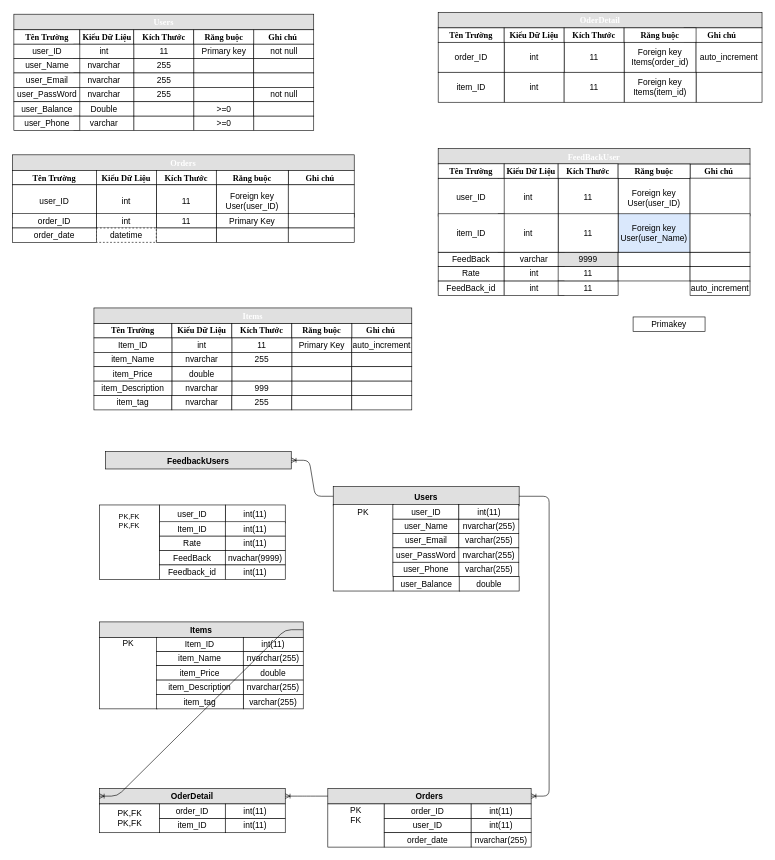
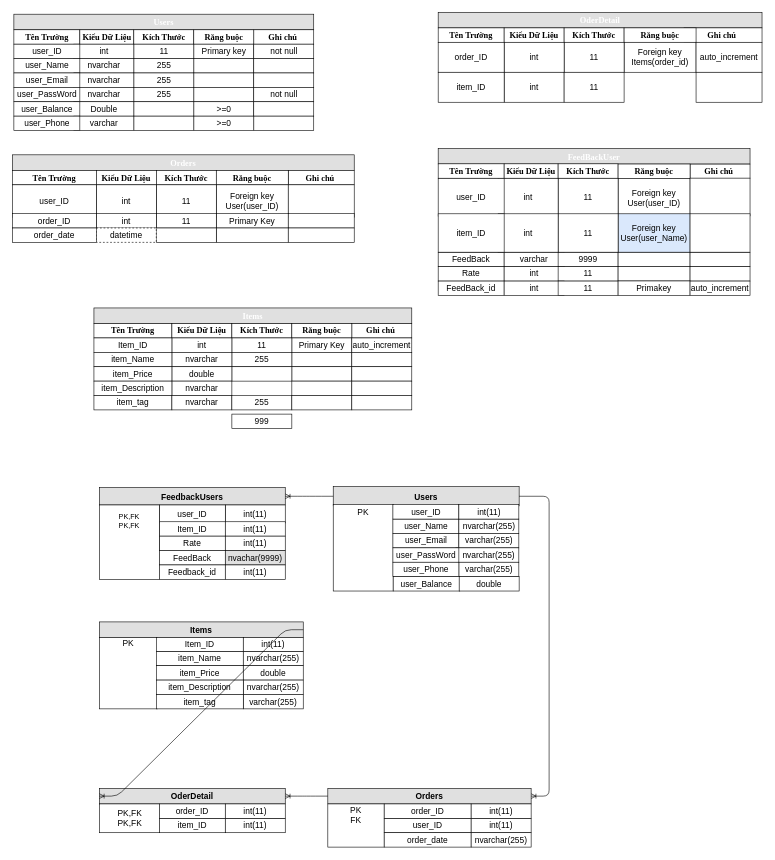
- <mxCell id="102" value="Foreign key Items(item_id)" style="strokeWidth=1;whiteSpace=wrap;html=1;align=center;fontSize=14;" parent="1" vertex="1"><mxGeometry x="1040" y="120" width="120" height="50" as="geometry" /></mxCell>
- <mxCell id="35" value="9999" style="strokeWidth=1;whiteSpace=wrap;html=1;align=center;fontSize=14;fillColor=#e0e0e0;" parent="1" vertex="1"><mxGeometry x="930" y="420.167" width="100" height="24" as="geometry" /></mxCell>
+ <mxCell id="35" value="9999" style="strokeWidth=1;whiteSpace=wrap;html=1;align=center;fontSize=14;" parent="1" vertex="1"><mxGeometry x="930" y="420.167" width="100" height="24" as="geometry" /></mxCell>
- <mxCell id="193" value="Primakey" style="strokeWidth=1;whiteSpace=wrap;html=1;align=center;fontSize=14;" vertex="1" parent="1"><mxGeometry x="1055" y="528" width="120" height="24" as="geometry" /></mxCell>
+ <mxCell id="193" value="Primakey" style="strokeWidth=1;whiteSpace=wrap;html=1;align=center;fontSize=14;" vertex="1" parent="1"><mxGeometry x="1030" y="468" width="120" height="24" as="geometry" /></mxCell>
- <mxCell id="92" value="999" style="strokeWidth=1;whiteSpace=wrap;html=1;align=center;fontSize=14;" parent="1" vertex="1"><mxGeometry x="386" y="635" width="100" height="24" as="geometry" /></mxCell>
+ <mxCell id="92" value="999" style="strokeWidth=1;whiteSpace=wrap;html=1;align=center;fontSize=14;" parent="1" vertex="1"><mxGeometry x="386" y="690" width="100" height="24" as="geometry" /></mxCell>
- <mxCell id="165" value="FeedbackUsers" style="text;align=center;verticalAlign=middle;spacingLeft=4;spacingRight=4;strokeColor=#000000;fillColor=#e0e0e0;rotatable=0;points=[[0,0.5],[1,0.5]];portConstraint=eastwest;fontSize=14;glass=0;fontStyle=1" parent="1" vertex="1"><mxGeometry x="175" y="752.5" width="310" height="29" as="geometry" /></mxCell>
+ <mxCell id="165" value="FeedbackUsers" style="text;align=center;verticalAlign=middle;spacingLeft=4;spacingRight=4;strokeColor=#000000;fillColor=#e0e0e0;rotatable=0;points=[[0,0.5],[1,0.5]];portConstraint=eastwest;fontSize=14;glass=0;fontStyle=1" parent="1" vertex="1"><mxGeometry x="165" y="812.5" width="310" height="29" as="geometry" /></mxCell>
- <mxCell id="175" value="nvachar(9999)" style="strokeWidth=1;whiteSpace=wrap;html=1;align=center;fontSize=14;glass=0;" parent="1" vertex="1"><mxGeometry x="375" y="917.5" width="100" height="24" as="geometry" /></mxCell>
+ <mxCell id="175" value="nvachar(9999)" style="strokeWidth=1;whiteSpace=wrap;html=1;align=center;fontSize=14;glass=0;fillColor=#e0e0e0;" parent="1" vertex="1"><mxGeometry x="375" y="917.5" width="100" height="24" as="geometry" /></mxCell>
